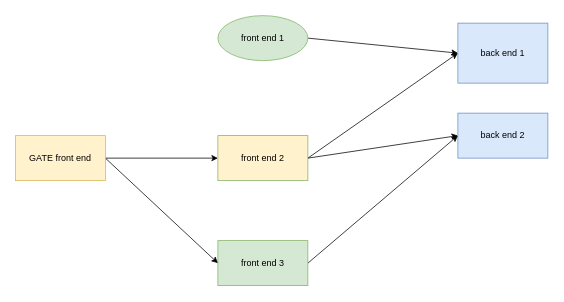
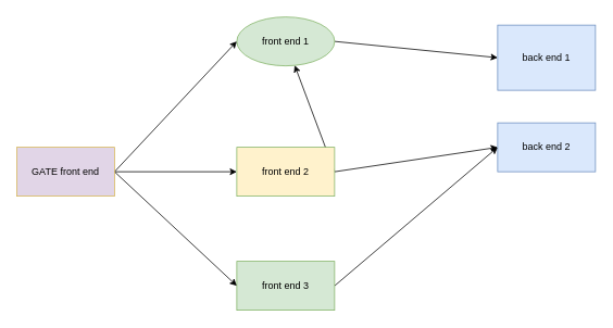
+ <mxCell id="11" style="edgeStyle=none;rounded=0;orthogonalLoop=1;jettySize=auto;html=1;exitX=1;exitY=0.5;exitDx=0;exitDy=0;entryX=0;entryY=0.5;entryDx=0;entryDy=0;" parent="1" source="14" target="5" edge="1"><mxGeometry relative="1" as="geometry" /></mxCell>
- <mxCell id="7" style="edgeStyle=none;rounded=0;orthogonalLoop=1;jettySize=auto;html=1;exitX=1;exitY=0.5;exitDx=0;exitDy=0;entryX=0;entryY=0.5;entryDx=0;entryDy=0;" parent="1" source="8" target="2" edge="1"><mxGeometry relative="1" as="geometry" /></mxCell>
+ <mxCell id="7" style="edgeStyle=none;rounded=0;orthogonalLoop=1;jettySize=auto;html=1;exitX=1;exitY=0.5;exitDx=0;exitDy=0;" parent="1" source="8" target="5" edge="1"><mxGeometry relative="1" as="geometry" /></mxCell>
- <mxCell id="14" value="GATE front end" style="rounded=0;whiteSpace=wrap;html=1;fillColor=#fff2cc;strokeColor=#d6b656;" parent="1" vertex="1"><mxGeometry x="20" y="180" width="120" height="60" as="geometry" /></mxCell>
+ <mxCell id="14" value="GATE front end" style="rounded=0;whiteSpace=wrap;html=1;fillColor=#e1d5e7;strokeColor=#d6b656;" parent="1" vertex="1"><mxGeometry x="20" y="180" width="120" height="60" as="geometry" /></mxCell>
